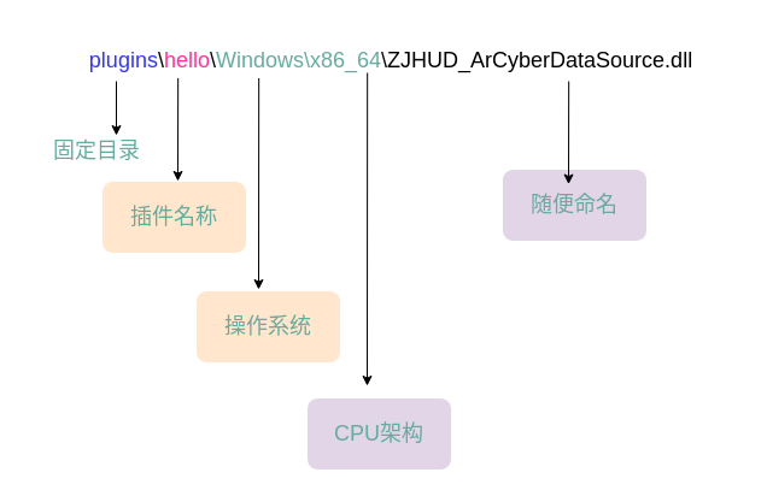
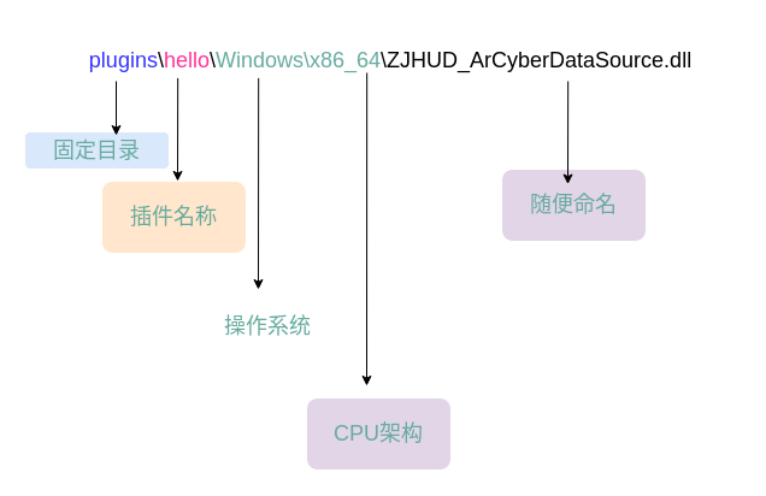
- <mxCell id="12" value="固定目录" style="rounded=1;whiteSpace=wrap;html=1;fontSize=18;fontColor=#67AB9F;strokeColor=#FFFFFF;" parent="1" vertex="1"><mxGeometry x="20" y="109" width="120" height="31" as="geometry" /></mxCell>
+ <mxCell id="12" value="固定目录" style="rounded=1;whiteSpace=wrap;html=1;fontSize=18;fontColor=#67AB9F;strokeColor=#FFFFFF;fillColor=#dae8fc;" parent="1" vertex="1"><mxGeometry x="20" y="109" width="120" height="31" as="geometry" /></mxCell>
- <mxCell id="6" value="操作系统" style="rounded=1;whiteSpace=wrap;html=1;fontSize=18;fontColor=#67AB9F;strokeColor=#FFFFFF;fillColor=#ffe6cc;" parent="1" vertex="1"><mxGeometry x="162" y="241" width="120" height="60" as="geometry" /></mxCell>
+ <mxCell id="6" value="操作系统" style="rounded=1;whiteSpace=wrap;html=1;fontSize=18;fontColor=#67AB9F;strokeColor=#FFFFFF;" parent="1" vertex="1"><mxGeometry x="162" y="241" width="120" height="60" as="geometry" /></mxCell>
